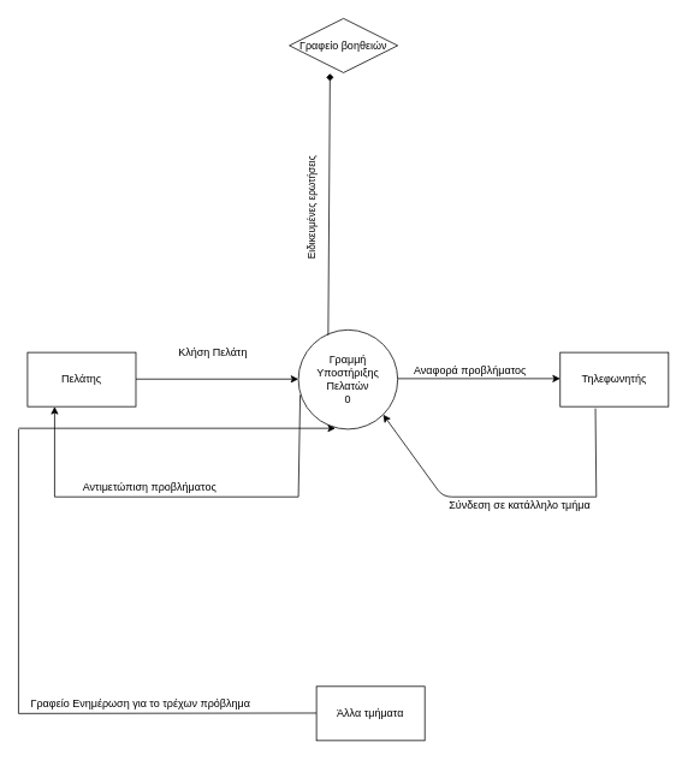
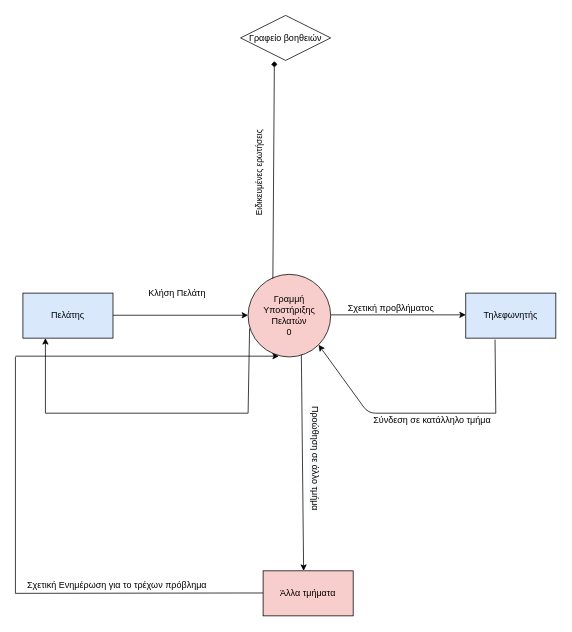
- <mxCell id="8" value="Αναφορά προβλήματος" style="text;html=1;align=center;verticalAlign=middle;resizable=0;points=[];autosize=1;" parent="1" vertex="1"><mxGeometry x="450" y="400" width="140" height="20" as="geometry" /></mxCell>
+ <mxCell id="8" value="Σχετική προβλήματος" style="text;html=1;align=center;verticalAlign=middle;resizable=0;points=[];autosize=1;" parent="1" vertex="1"><mxGeometry x="450" y="400" width="140" height="20" as="geometry" /></mxCell>
- <mxCell id="5" value="Πελάτης" style="rounded=0;whiteSpace=wrap;html=1;" parent="1" vertex="1"><mxGeometry x="30" y="390" width="120" height="60" as="geometry" /></mxCell>
+ <mxCell id="5" value="Πελάτης" style="rounded=0;whiteSpace=wrap;html=1;fillColor=#dae8fc;" parent="1" vertex="1"><mxGeometry x="30" y="390" width="120" height="60" as="geometry" /></mxCell>
- <mxCell id="4" value="Γραμμή Υποστήριξης&lt;br&gt;Πελατών&lt;br&gt;0" style="ellipse;whiteSpace=wrap;html=1;aspect=fixed;" parent="1" vertex="1"><mxGeometry x="330" y="365" width="110" height="110" as="geometry" /></mxCell>
+ <mxCell id="4" value="Γραμμή Υποστήριξης&lt;br&gt;Πελατών&lt;br&gt;0" style="ellipse;whiteSpace=wrap;html=1;aspect=fixed;fillColor=#f8cecc;" parent="1" vertex="1"><mxGeometry x="330" y="365" width="110" height="110" as="geometry" /></mxCell>
- <mxCell id="3" value="Τηλεφωνητής" style="rounded=0;whiteSpace=wrap;html=1;" parent="1" vertex="1"><mxGeometry x="620" y="390" width="120" height="60" as="geometry" /></mxCell>
+ <mxCell id="3" value="Τηλεφωνητής" style="rounded=0;whiteSpace=wrap;html=1;fillColor=#dae8fc;" parent="1" vertex="1"><mxGeometry x="620" y="390" width="120" height="60" as="geometry" /></mxCell>
- <mxCell id="23" value="Αντιμετώπιση προβλήματος" style="text;html=1;align=center;verticalAlign=middle;resizable=0;points=[];autosize=1;" parent="1" vertex="1"><mxGeometry x="85" y="530" width="160" height="20" as="geometry" /></mxCell>
+ <mxCell id="12" value="" style="endArrow=classic;html=1;exitX=0.645;exitY=0.973;exitDx=0;exitDy=0;exitPerimeter=0;entryX=0.45;entryY=0;entryDx=0;entryDy=0;entryPerimeter=0;" parent="1" source="4" target="25" edge="1"><mxGeometry width="50" height="50" relative="1" as="geometry"><mxPoint x="400" y="590" as="sourcePoint" /><mxPoint x="404.04" y="733.02" as="targetPoint" /></mxGeometry></mxCell>
+ <mxCell id="13" value="&lt;span style=&quot;font-size: 12px ; background-color: rgb(248 , 249 , 250)&quot;&gt;Προώθηση σε άλλο τμήμα&lt;/span&gt;" style="edgeLabel;html=1;align=center;verticalAlign=middle;resizable=0;points=[];rotation=90;" parent="12" vertex="1" connectable="0"><mxGeometry x="0.484" y="5" relative="1" as="geometry"><mxPoint x="11.76" y="-75.96" as="offset" /></mxGeometry></mxCell>
- <mxCell id="19" value="Γραφείο Ενημέρωση για το τρέχων πρόβλημα" style="text;html=1;align=center;verticalAlign=middle;resizable=0;points=[];autosize=1;" parent="1" vertex="1"><mxGeometry x="30" y="770" width="250" height="20" as="geometry" /></mxCell>
+ <mxCell id="19" value="Σχετική Ενημέρωση για το τρέχων πρόβλημα" style="text;html=1;align=center;verticalAlign=middle;resizable=0;points=[];autosize=1;" parent="1" vertex="1"><mxGeometry x="30" y="770" width="250" height="20" as="geometry" /></mxCell>
- <mxCell id="25" value="Άλλα τμήματα" style="rounded=0;whiteSpace=wrap;html=1;" parent="1" vertex="1"><mxGeometry x="350" y="760" width="120" height="60" as="geometry" /></mxCell>
+ <mxCell id="25" value="Άλλα τμήματα" style="rounded=0;whiteSpace=wrap;html=1;fillColor=#f8cecc;" parent="1" vertex="1"><mxGeometry x="350" y="760" width="120" height="60" as="geometry" /></mxCell>
